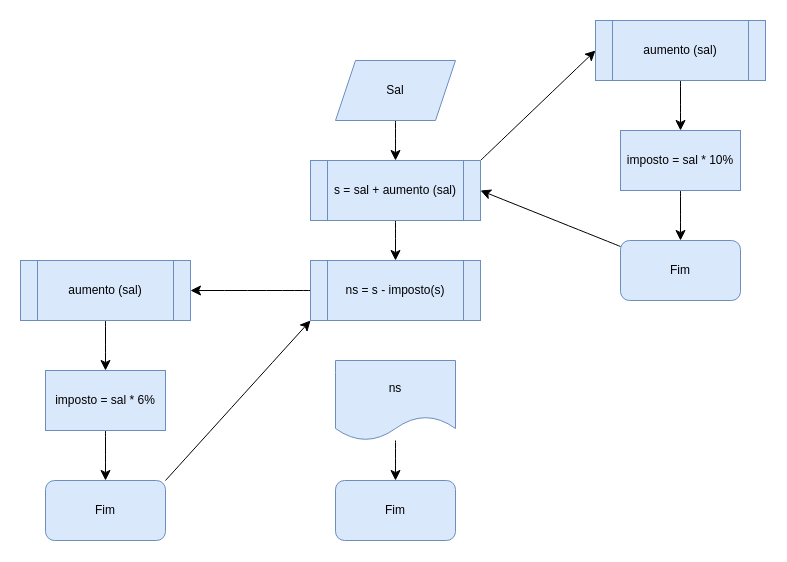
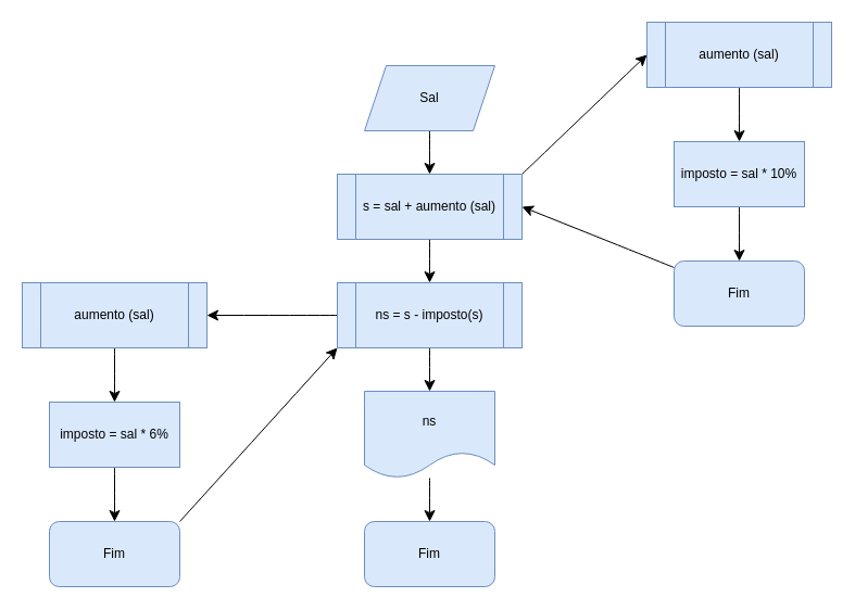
+ <mxCell id="7" value="" style="edgeStyle=none;curved=1;rounded=0;orthogonalLoop=1;jettySize=auto;html=1;fontSize=12;startSize=8;endSize=8;" edge="1" parent="1" source="9" target="11"><mxGeometry relative="1" as="geometry" /></mxCell>
